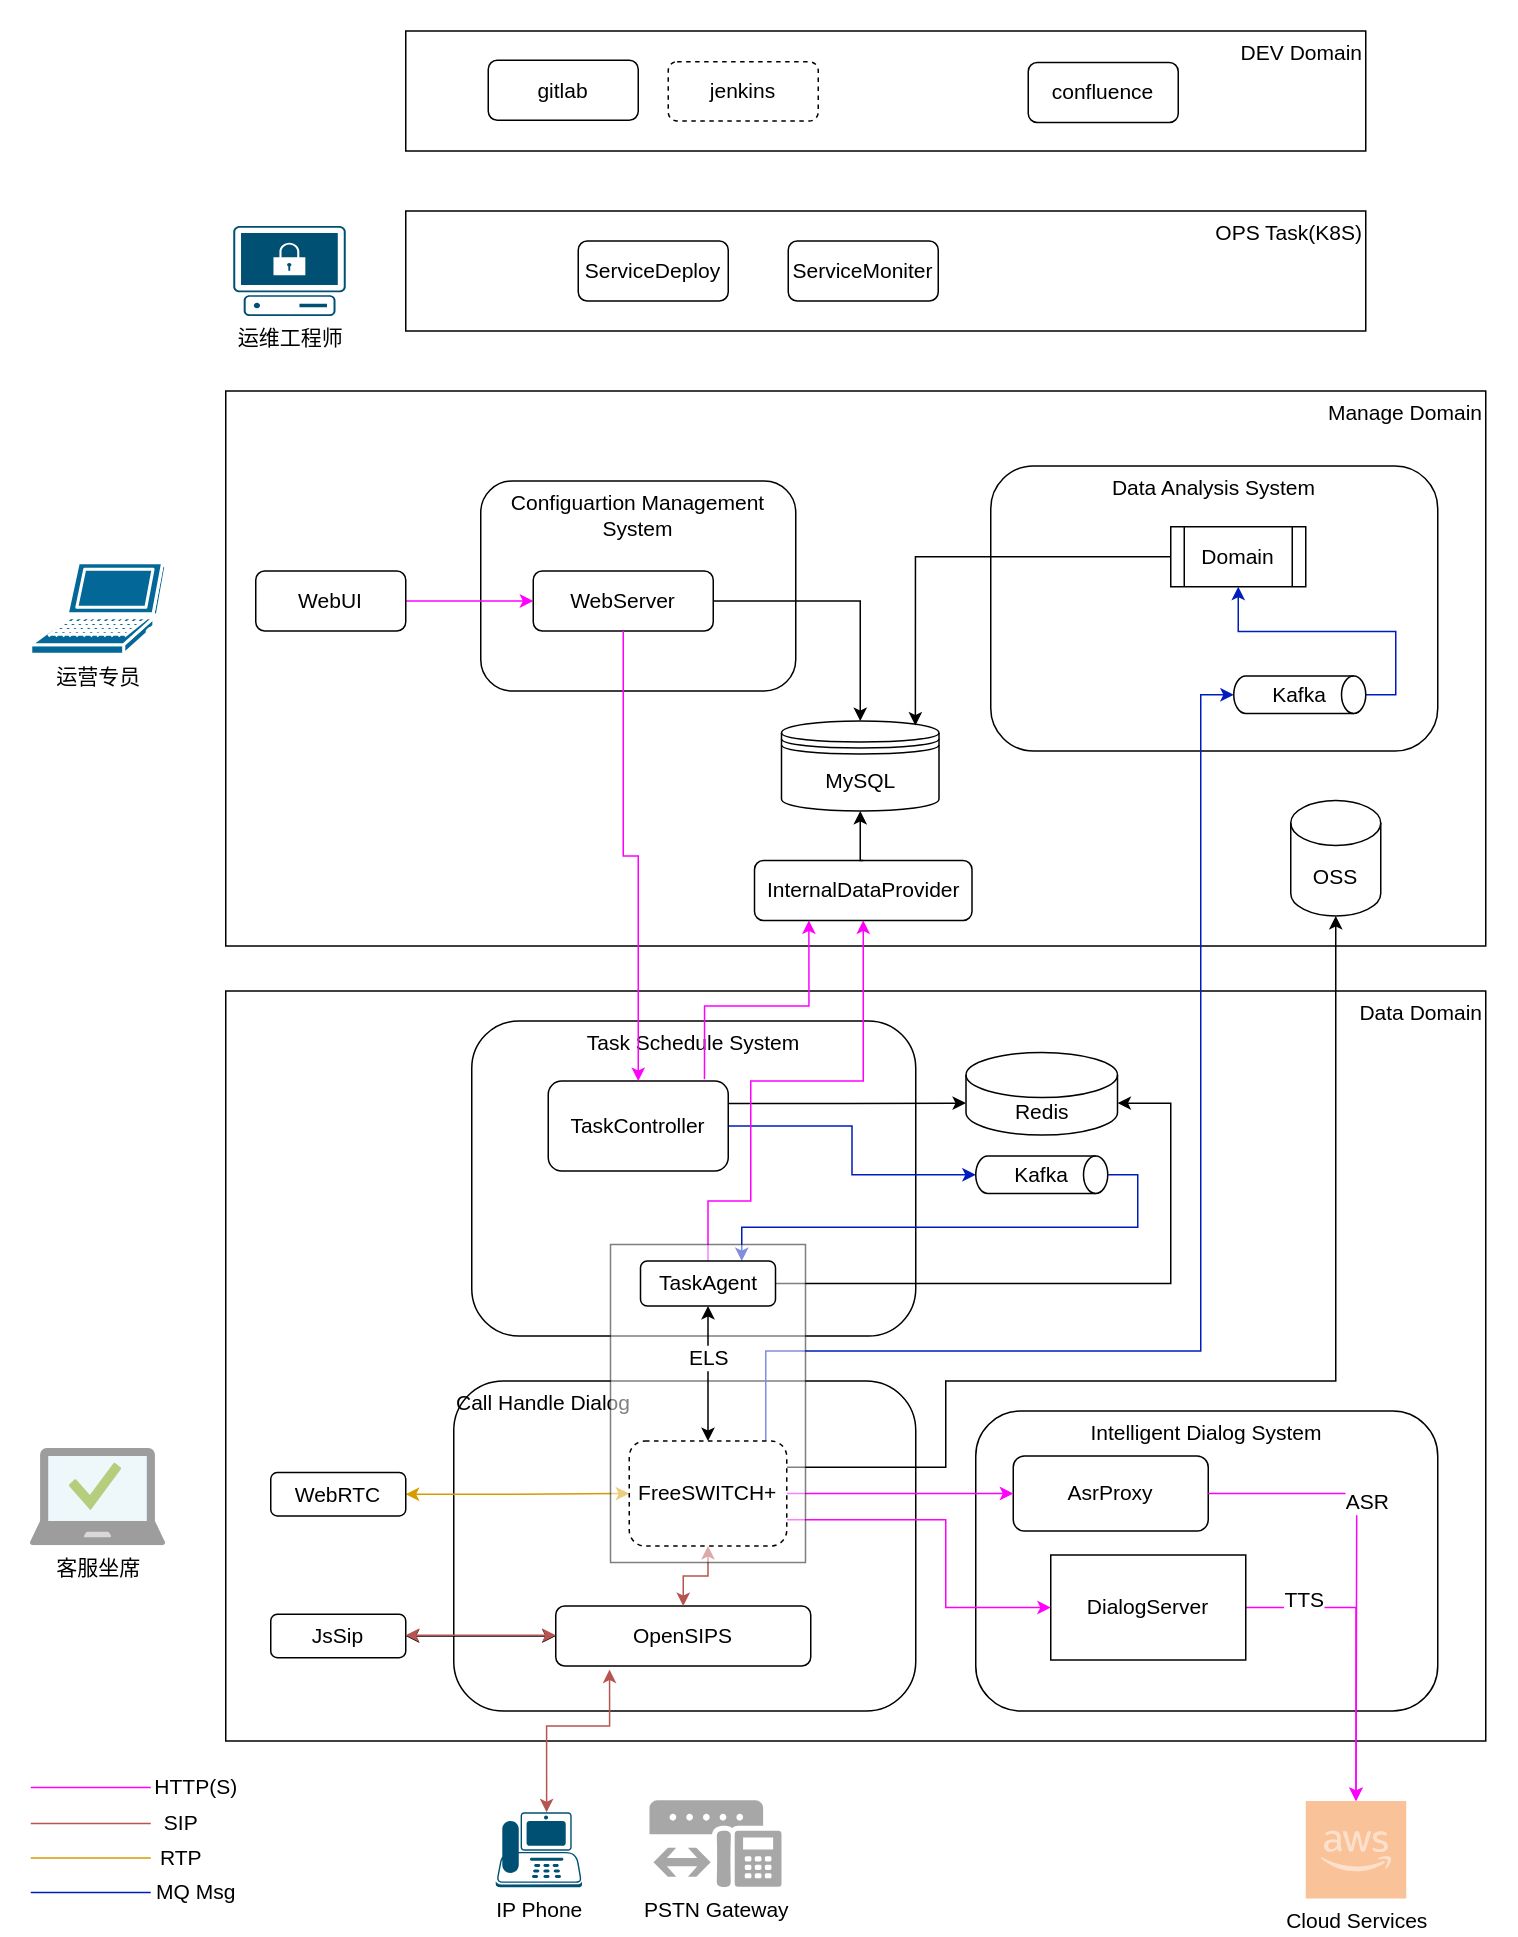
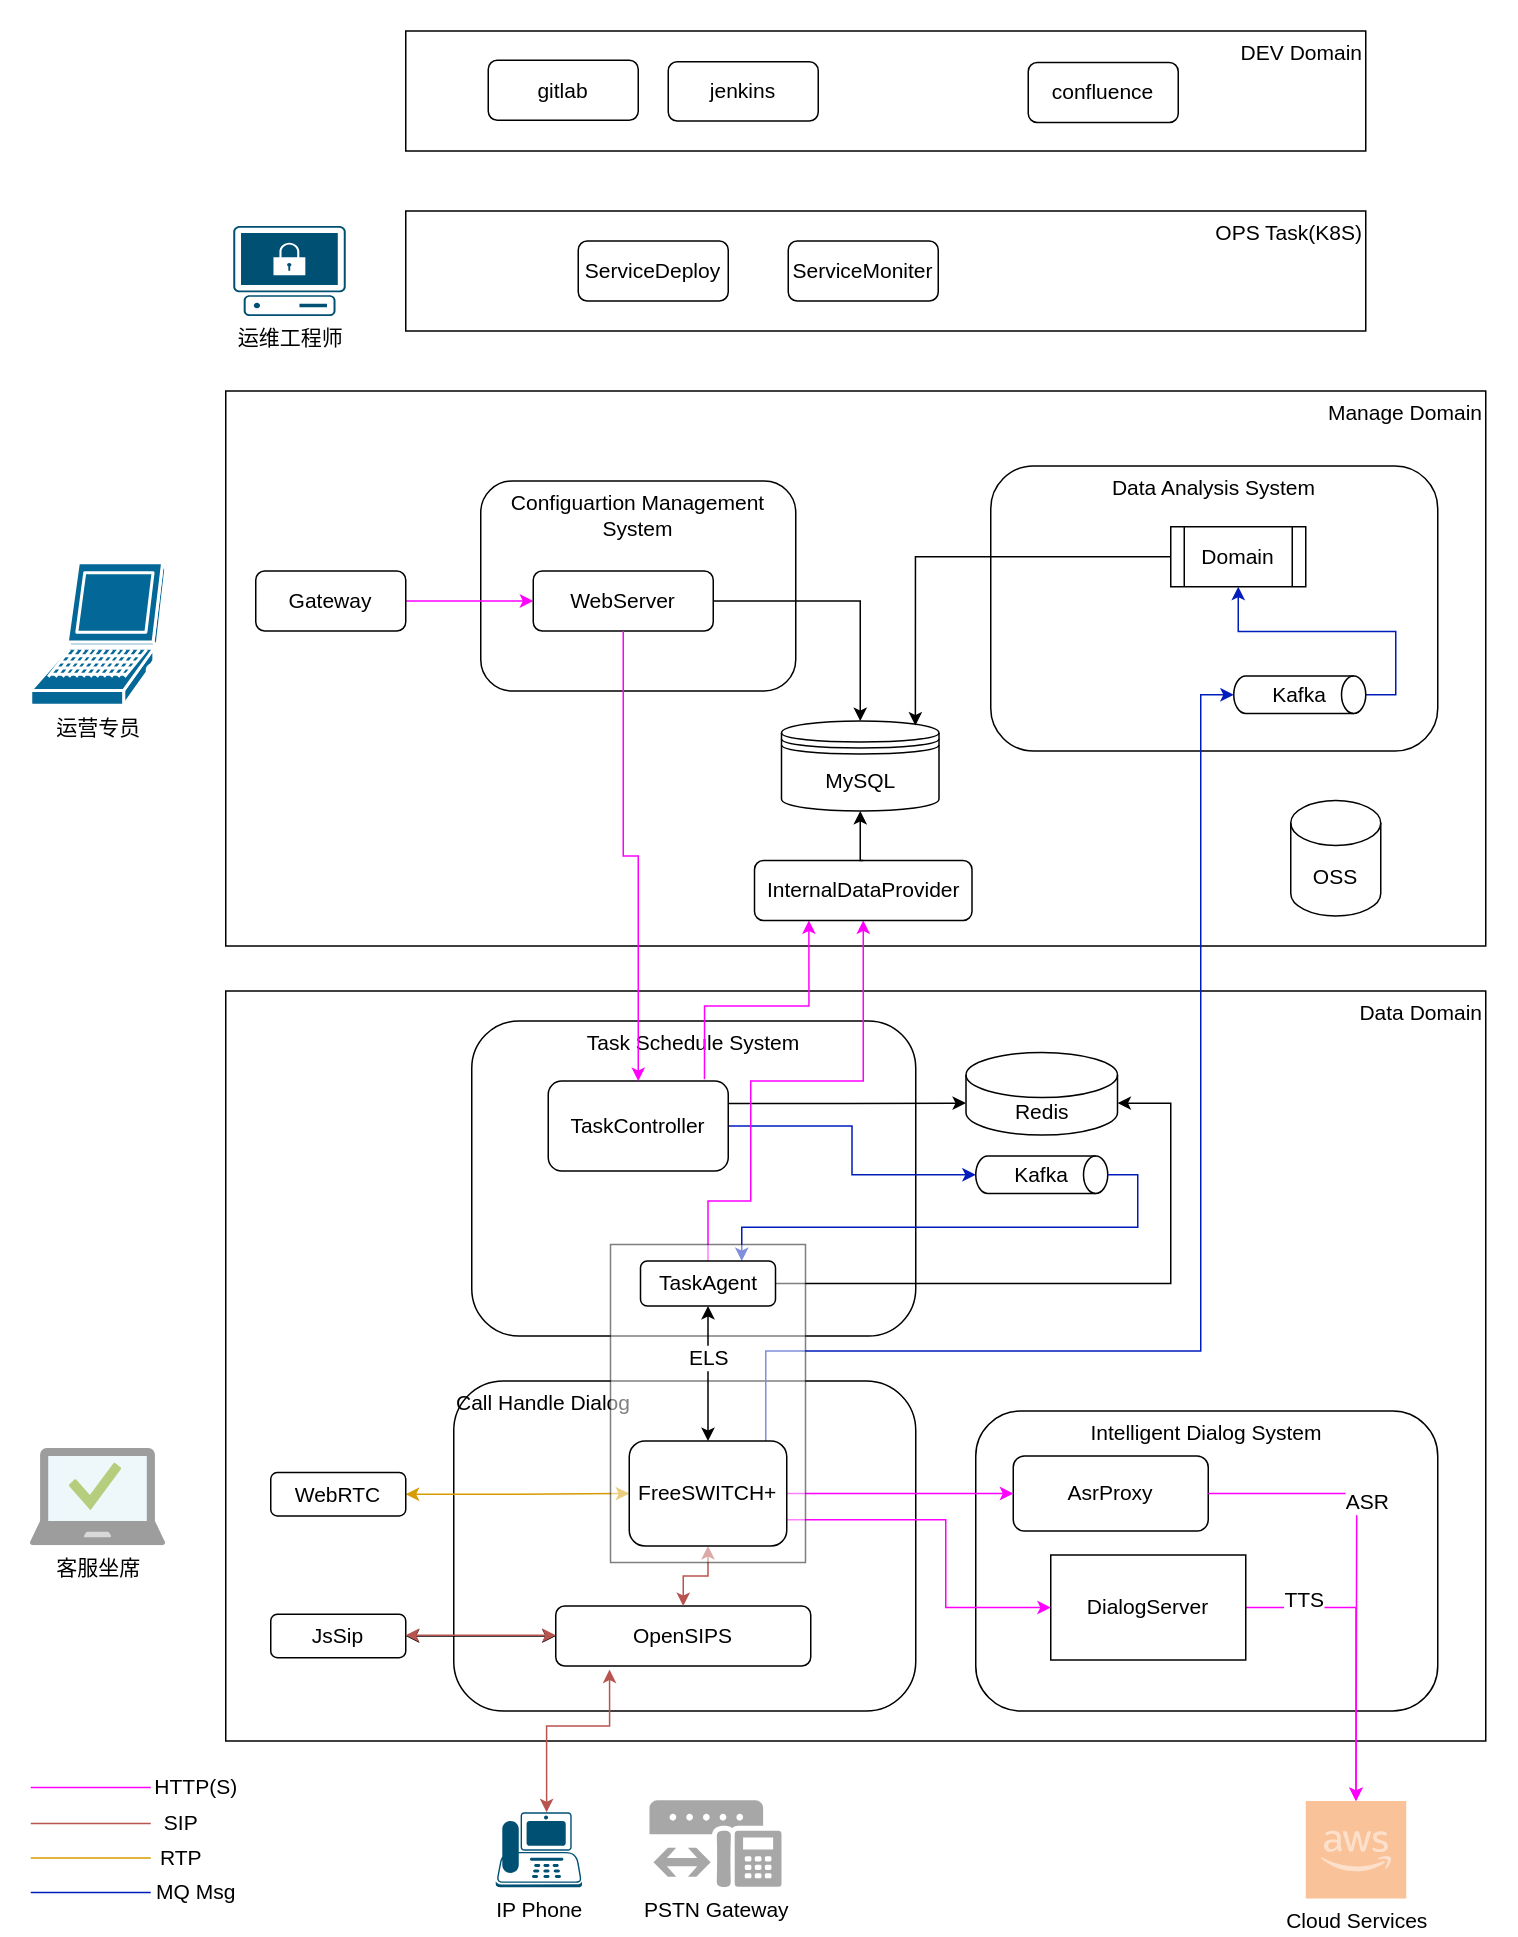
- <mxCell id="11" value="jenkins" style="rounded=1;whiteSpace=wrap;html=1;fontSize=14;dashed=1;" parent="1" vertex="1"><mxGeometry x="445" y="40.5" width="100" height="39.5" as="geometry" /></mxCell>
+ <mxCell id="11" value="jenkins" style="rounded=1;whiteSpace=wrap;html=1;fontSize=14;" parent="1" vertex="1"><mxGeometry x="445" y="40.5" width="100" height="39.5" as="geometry" /></mxCell>
- <mxCell id="16" value="WebUI" style="rounded=1;whiteSpace=wrap;html=1;glass=0;sketch=0;fontSize=14;" parent="1" vertex="1"><mxGeometry x="170" y="380" width="100" height="40" as="geometry" /></mxCell>
+ <mxCell id="16" value="Gateway" style="rounded=1;whiteSpace=wrap;html=1;glass=0;sketch=0;fontSize=14;" parent="1" vertex="1"><mxGeometry x="170" y="380" width="100" height="40" as="geometry" /></mxCell>
- <mxCell id="5" value="运营专员" style="shape=mxgraph.cisco.computers_and_peripherals.laptop;html=1;pointerEvents=1;dashed=0;fillColor=#036897;strokeColor=#ffffff;strokeWidth=2;verticalLabelPosition=bottom;verticalAlign=top;align=center;outlineConnect=0;fontSize=14;" parent="1" vertex="1"><mxGeometry x="20" y="374.5" width="90" height="61" as="geometry" /></mxCell>
+ <mxCell id="5" value="运营专员" style="shape=mxgraph.cisco.computers_and_peripherals.laptop;html=1;pointerEvents=1;dashed=0;fillColor=#036897;strokeColor=#ffffff;strokeWidth=2;verticalLabelPosition=bottom;verticalAlign=top;align=center;outlineConnect=0;fontSize=14;" parent="1" vertex="1"><mxGeometry x="20" y="374.5" width="90" height="95" as="geometry" /></mxCell>
- <mxCell id="63" style="edgeStyle=orthogonalEdgeStyle;rounded=0;orthogonalLoop=1;jettySize=auto;html=1;exitX=1;exitY=0.25;exitDx=0;exitDy=0;entryX=0.5;entryY=1;entryDx=0;entryDy=0;entryPerimeter=0;fontSize=14;startArrow=none;startFill=0;strokeColor=#000000;" parent="1" source="68" target="62" edge="1"><mxGeometry relative="1" as="geometry"><mxPoint x="495" y="745" as="sourcePoint" /><mxPoint x="653.5" y="744.75" as="targetPoint" /><Array as="points"><mxPoint x="630" y="978" /><mxPoint x="630" y="920" /><mxPoint x="890" y="920" /></Array></mxGeometry></mxCell>
- <mxCell id="68" value="FreeSWITCH+" style="rounded=1;whiteSpace=wrap;html=1;glass=0;sketch=0;fontSize=14;dashed=1;" parent="1" vertex="1"><mxGeometry x="419" y="960" width="105" height="70" as="geometry" /></mxCell>
+ <mxCell id="68" value="FreeSWITCH+" style="rounded=1;whiteSpace=wrap;html=1;glass=0;sketch=0;fontSize=14;" parent="1" vertex="1"><mxGeometry x="419" y="960" width="105" height="70" as="geometry" /></mxCell>
